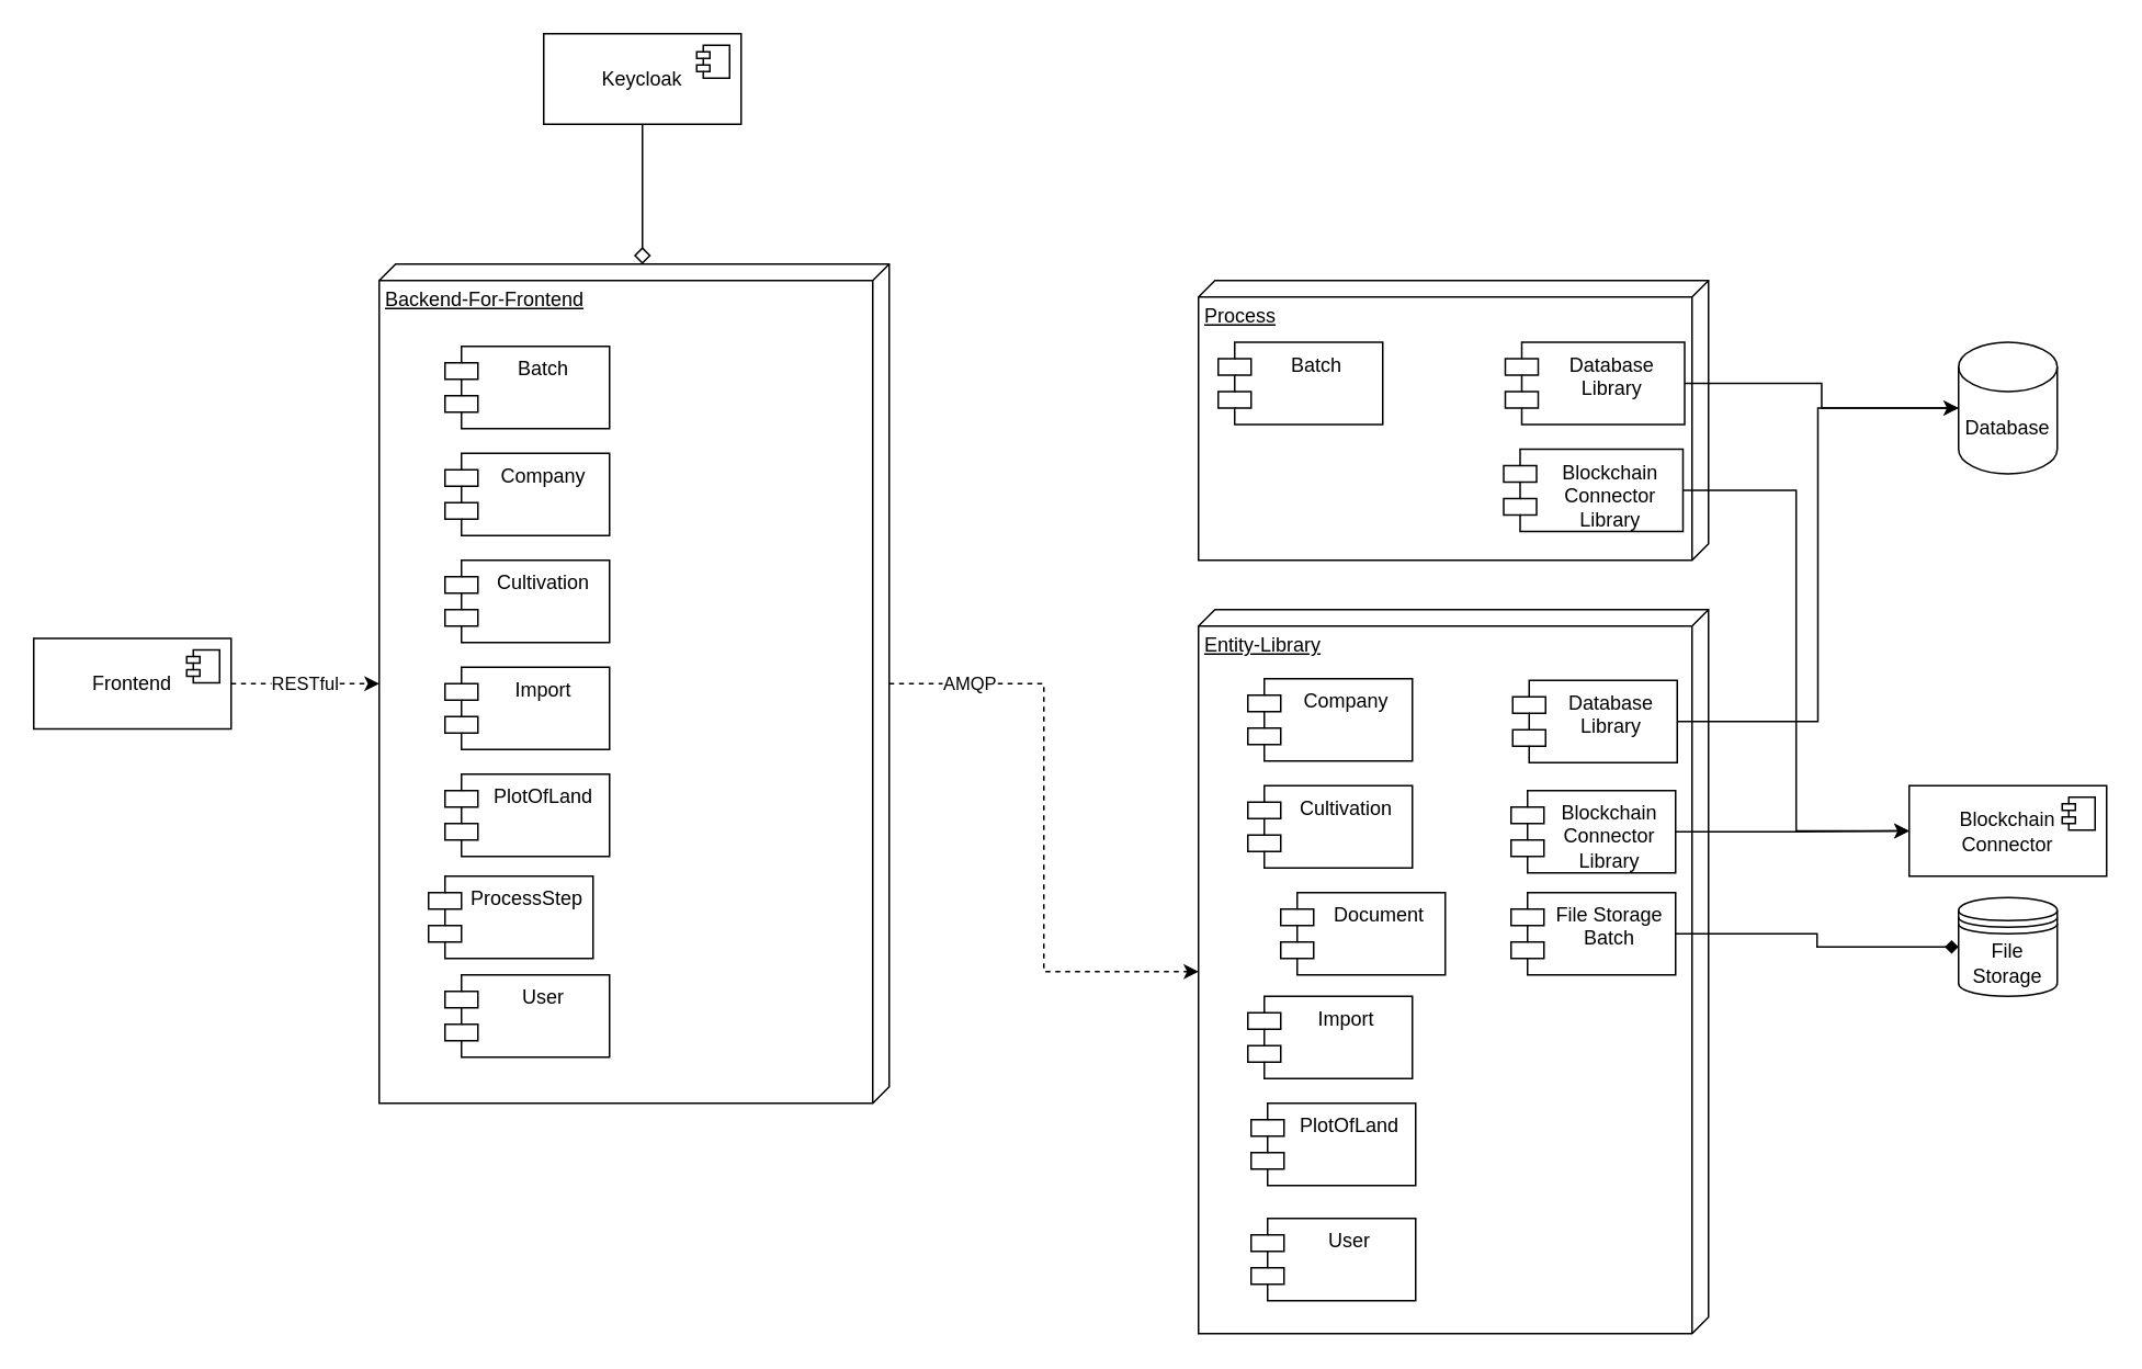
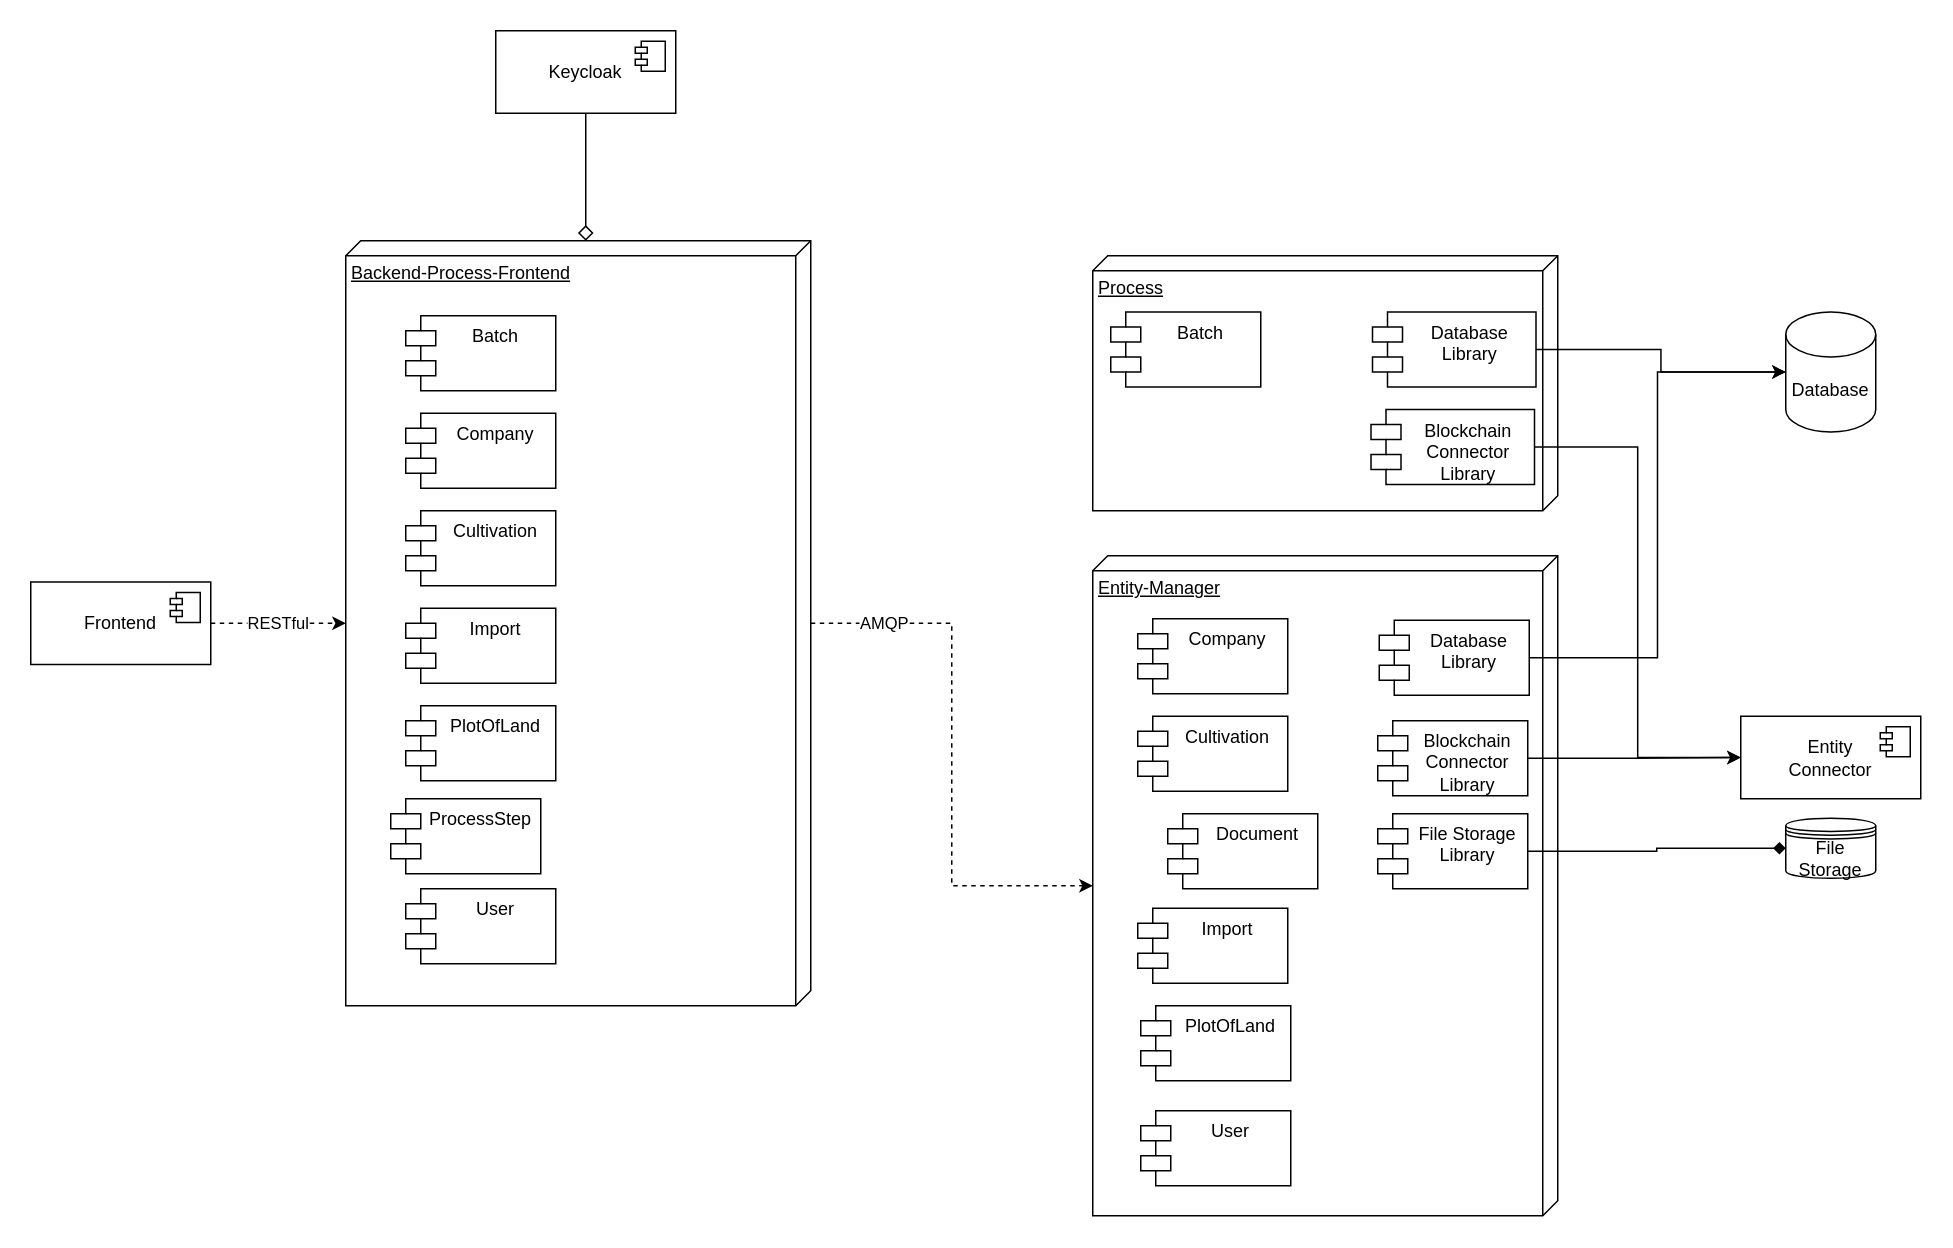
- <mxCell id="4" value="Backend-For-Frontend" style="verticalAlign=top;align=left;spacingTop=8;spacingLeft=2;spacingRight=12;shape=cube;size=10;direction=south;fontStyle=4;html=1;whiteSpace=wrap;" parent="1" vertex="1"><mxGeometry x="230" y="160" width="310" height="510" as="geometry" /></mxCell>
+ <mxCell id="4" value="Backend-Process-Frontend" style="verticalAlign=top;align=left;spacingTop=8;spacingLeft=2;spacingRight=12;shape=cube;size=10;direction=south;fontStyle=4;html=1;whiteSpace=wrap;" parent="1" vertex="1"><mxGeometry x="230" y="160" width="310" height="510" as="geometry" /></mxCell>
- <mxCell id="3" value="Entity-Library" style="verticalAlign=top;align=left;spacingTop=8;spacingLeft=2;spacingRight=12;shape=cube;size=10;direction=south;fontStyle=4;html=1;whiteSpace=wrap;" parent="1" vertex="1"><mxGeometry x="728" y="370" width="310" height="440" as="geometry" /></mxCell>
+ <mxCell id="3" value="Entity-Manager" style="verticalAlign=top;align=left;spacingTop=8;spacingLeft=2;spacingRight=12;shape=cube;size=10;direction=south;fontStyle=4;html=1;whiteSpace=wrap;" parent="1" vertex="1"><mxGeometry x="728" y="370" width="310" height="440" as="geometry" /></mxCell>
- <mxCell id="25" value="Blockchain&lt;div&gt;Connector&lt;/div&gt;" style="html=1;dropTarget=0;whiteSpace=wrap;" parent="1" vertex="1"><mxGeometry x="1160" y="477" width="120" height="55" as="geometry" /></mxCell>
+ <mxCell id="25" value="Entity&lt;div&gt;Connector&lt;/div&gt;" style="html=1;dropTarget=0;whiteSpace=wrap;" parent="1" vertex="1"><mxGeometry x="1160" y="477" width="120" height="55" as="geometry" /></mxCell>
- <mxCell id="29" value="File Storage Batch" style="shape=module;align=left;spacingLeft=20;align=center;verticalAlign=top;whiteSpace=wrap;html=1;" parent="1" vertex="1"><mxGeometry x="918" y="542" width="100" height="50" as="geometry" /></mxCell>
+ <mxCell id="29" value="File Storage Library" style="shape=module;align=left;spacingLeft=20;align=center;verticalAlign=top;whiteSpace=wrap;html=1;" parent="1" vertex="1"><mxGeometry x="918" y="542" width="100" height="50" as="geometry" /></mxCell>
- <mxCell id="27" value="File Storage" style="shape=datastore;whiteSpace=wrap;html=1;" parent="1" vertex="1"><mxGeometry x="1190" y="545" width="60" height="60" as="geometry" /></mxCell>
+ <mxCell id="27" value="File Storage" style="shape=datastore;whiteSpace=wrap;html=1;" parent="1" vertex="1"><mxGeometry x="1190" y="545" width="60" height="40" as="geometry" /></mxCell>
